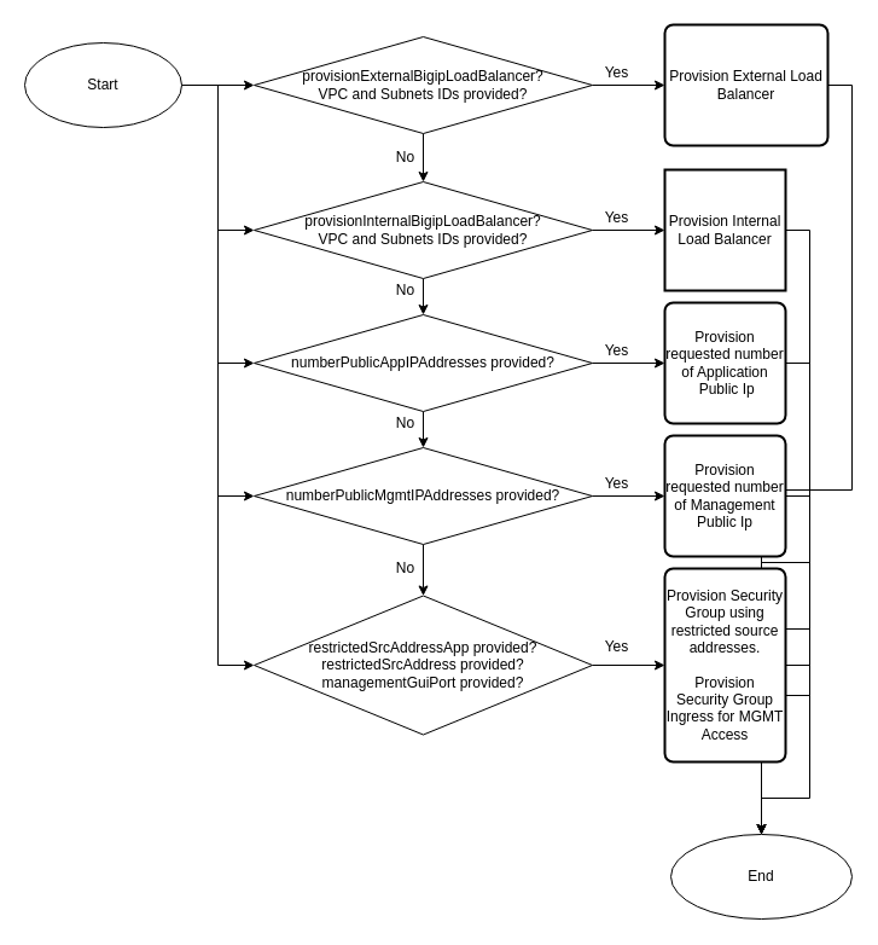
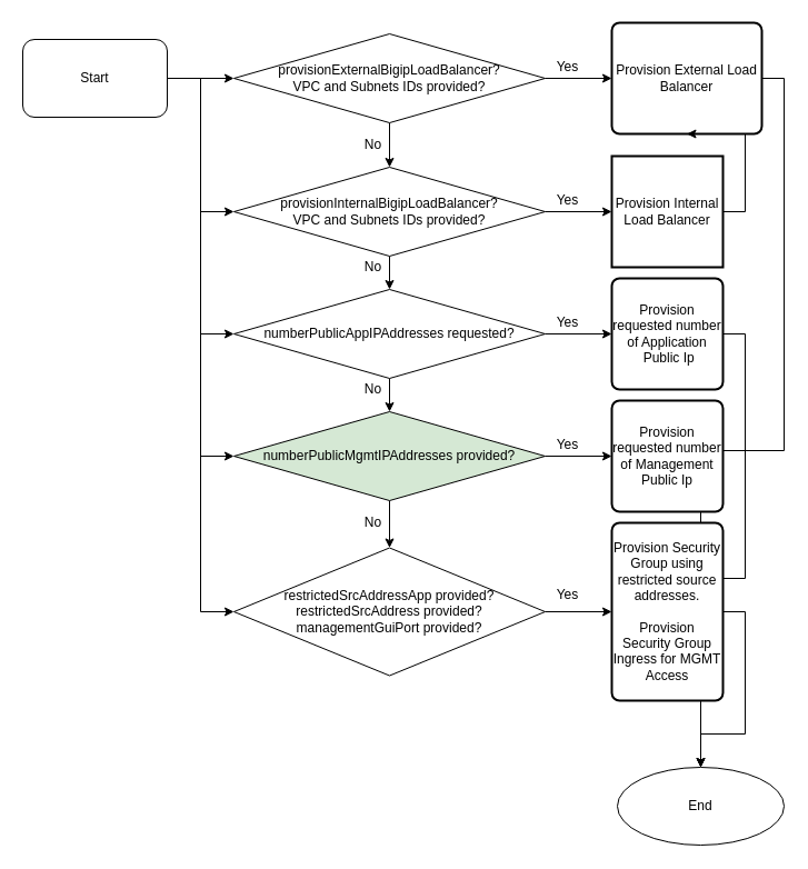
- <mxCell id="7" value="Start" style="ellipse;whiteSpace=wrap;html=1;" parent="1" vertex="1"><mxGeometry x="20" y="35" width="130" height="70" as="geometry" /></mxCell>
+ <mxCell id="7" value="Start" style="whiteSpace=wrap;html=1;rounded=1;" parent="1" vertex="1"><mxGeometry x="20" y="35" width="130" height="70" as="geometry" /></mxCell>
- <mxCell id="17" style="edgeStyle=orthogonalEdgeStyle;rounded=0;orthogonalLoop=1;jettySize=auto;html=1;exitX=1;exitY=0.5;exitDx=0;exitDy=0;entryX=0.5;entryY=0;entryDx=0;entryDy=0;" parent="1" source="18" target="25" edge="1"><mxGeometry relative="1" as="geometry" /></mxCell>
+ <mxCell id="17" style="edgeStyle=orthogonalEdgeStyle;rounded=0;orthogonalLoop=1;jettySize=auto;html=1;exitX=1;exitY=0.5;exitDx=0;exitDy=0;" parent="1" source="18" target="16" edge="1"><mxGeometry relative="1" as="geometry" /></mxCell>
- <mxCell id="21" value="numberPublicAppIPAddresses provided?" style="rhombus;whiteSpace=wrap;html=1;" parent="1" vertex="1"><mxGeometry x="210" y="260" width="280" height="80" as="geometry" /></mxCell>
+ <mxCell id="21" value="numberPublicAppIPAddresses requested?" style="rhombus;whiteSpace=wrap;html=1;" parent="1" vertex="1"><mxGeometry x="210" y="260" width="280" height="80" as="geometry" /></mxCell>
- <mxCell id="31" value="numberPublicMgmtIPAddresses provided?" style="rhombus;whiteSpace=wrap;html=1;" vertex="1" parent="1"><mxGeometry x="210" y="370" width="280" height="80" as="geometry" /></mxCell>
+ <mxCell id="31" value="numberPublicMgmtIPAddresses provided?" style="rhombus;whiteSpace=wrap;html=1;fillColor=#d5e8d4;" vertex="1" parent="1"><mxGeometry x="210" y="370" width="280" height="80" as="geometry" /></mxCell>
- <mxCell id="32" style="edgeStyle=orthogonalEdgeStyle;rounded=0;orthogonalLoop=1;jettySize=auto;html=1;exitX=1;exitY=0.5;exitDx=0;exitDy=0;entryX=0.5;entryY=0;entryDx=0;entryDy=0;" edge="1" parent="1" source="33" target="25"><mxGeometry relative="1" as="geometry" /></mxCell>
